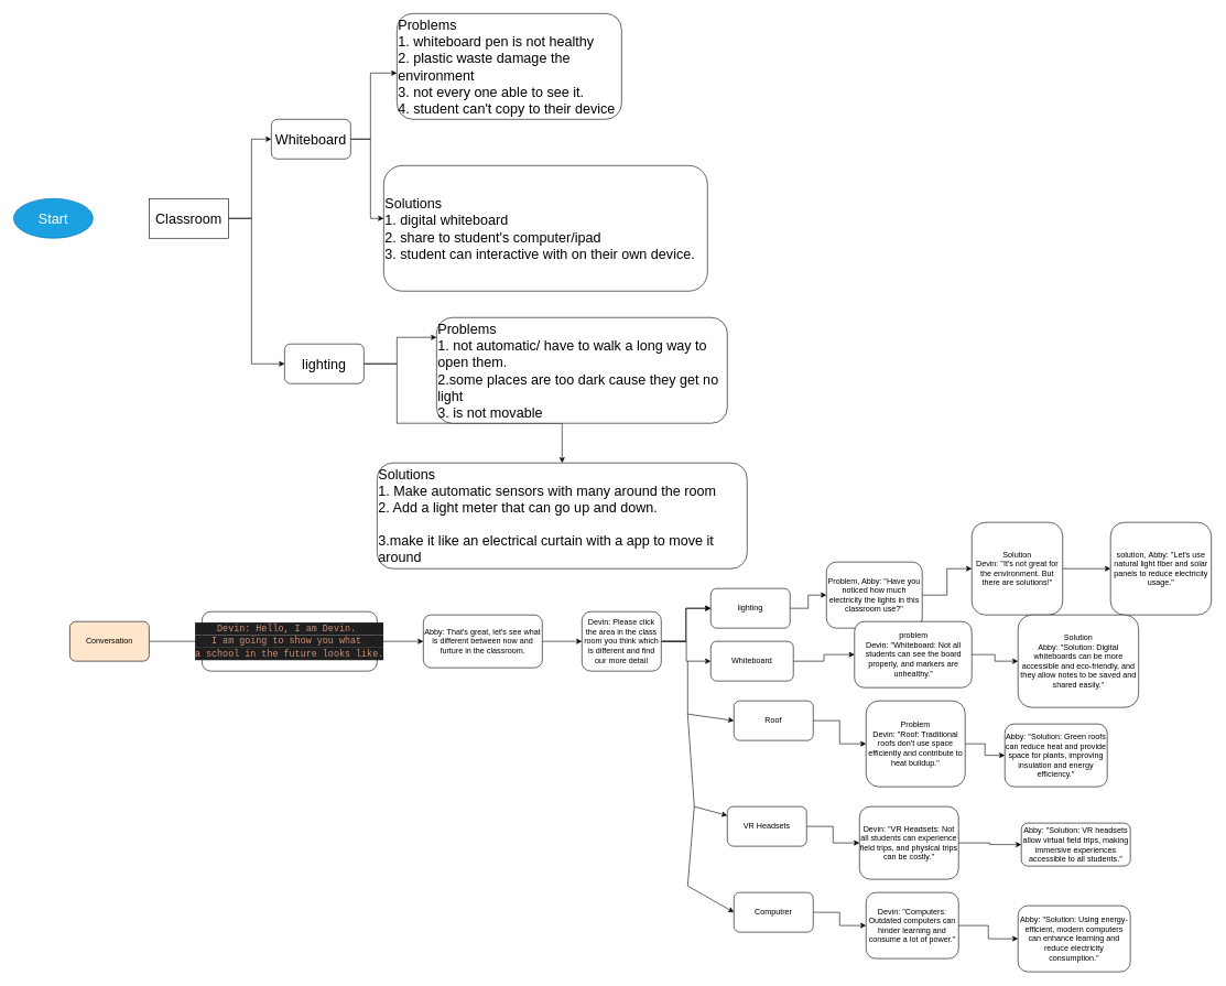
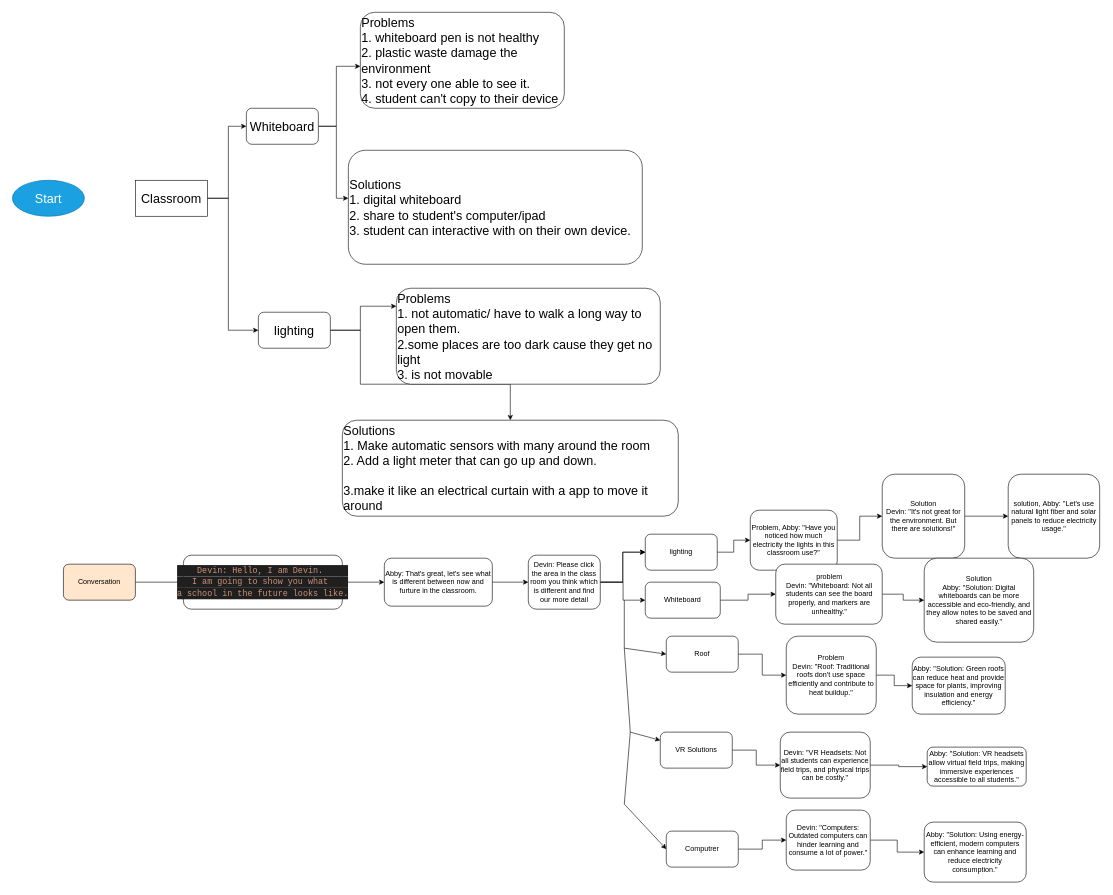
- <mxCell id="46" value="VR Headsets" style="rounded=1;whiteSpace=wrap;html=1;" vertex="1" parent="1"><mxGeometry x="1100" y="1220" width="120" height="60" as="geometry" /></mxCell>
+ <mxCell id="46" value="VR Solutions" style="rounded=1;whiteSpace=wrap;html=1;" vertex="1" parent="1"><mxGeometry x="1100" y="1220" width="120" height="60" as="geometry" /></mxCell>
- <mxCell id="52" value="Computrer" style="rounded=1;whiteSpace=wrap;html=1;" vertex="1" parent="1"><mxGeometry x="1110" y="1350" width="120" height="60" as="geometry" /></mxCell>
+ <mxCell id="52" value="Computrer" style="rounded=1;whiteSpace=wrap;html=1;" vertex="1" parent="1"><mxGeometry x="1110" y="1385" width="120" height="60" as="geometry" /></mxCell>
